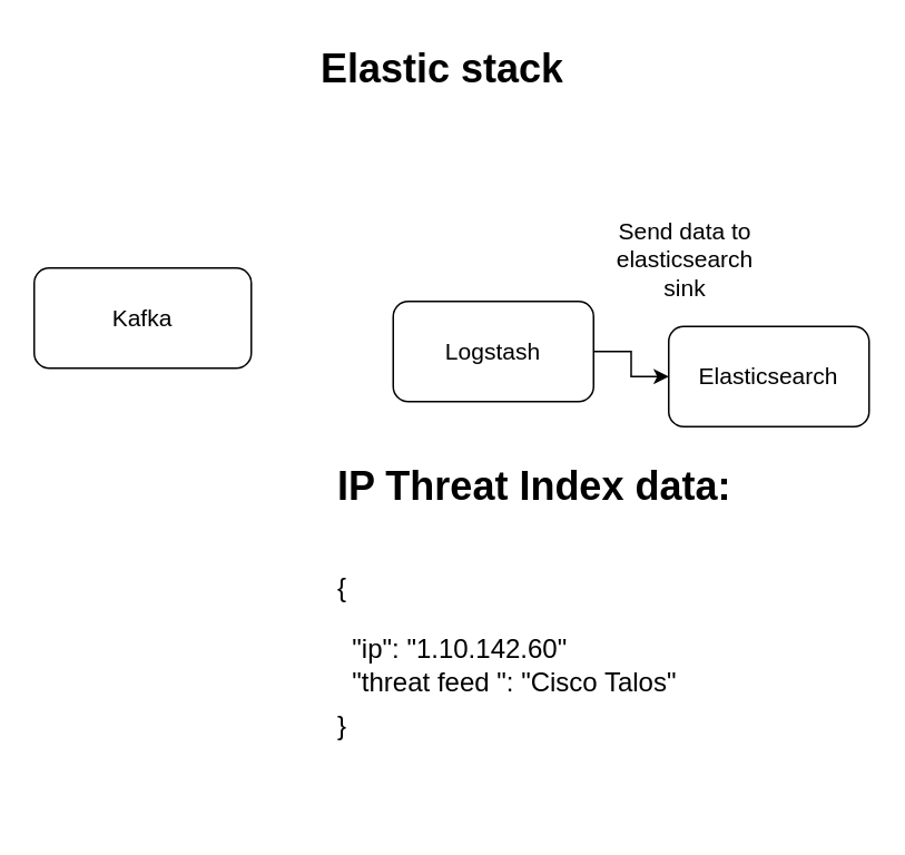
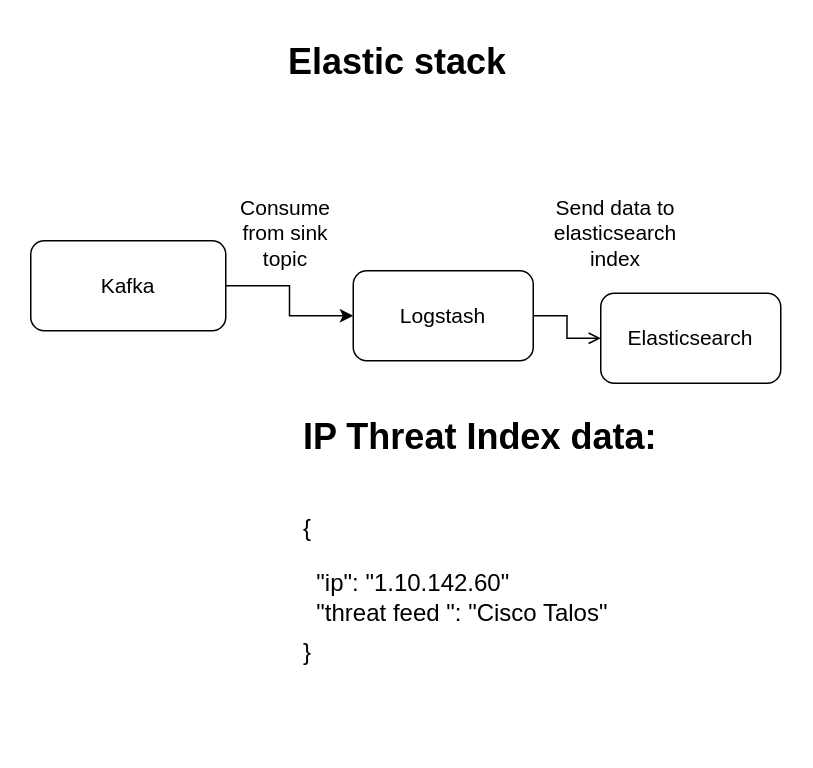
+ <mxCell id="8" value="&lt;font style=&quot;font-size: 14px;&quot;&gt;Consume from sink topic&lt;/font&gt;" style="text;html=1;align=center;verticalAlign=middle;whiteSpace=wrap;rounded=0;" vertex="1" parent="1"><mxGeometry x="160" y="140" width="60" height="30" as="geometry" /></mxCell>
- <mxCell id="9" value="&lt;font style=&quot;font-size: 14px;&quot;&gt;Send data to elasticsearch sink&lt;/font&gt;" style="text;html=1;align=center;verticalAlign=middle;whiteSpace=wrap;rounded=0;" vertex="1" parent="1"><mxGeometry x="380" y="140" width="60" height="30" as="geometry" /></mxCell>
+ <mxCell id="9" value="&lt;font style=&quot;font-size: 14px;&quot;&gt;Send data to elasticsearch index&lt;/font&gt;" style="text;html=1;align=center;verticalAlign=middle;whiteSpace=wrap;rounded=0;" vertex="1" parent="1"><mxGeometry x="380" y="140" width="60" height="30" as="geometry" /></mxCell>
+ <mxCell id="3" style="edgeStyle=orthogonalEdgeStyle;rounded=0;orthogonalLoop=1;jettySize=auto;html=1;exitX=1;exitY=0.5;exitDx=0;exitDy=0;" edge="1" parent="1" source="4" target="6"><mxGeometry relative="1" as="geometry" /></mxCell>
- <mxCell id="5" style="edgeStyle=orthogonalEdgeStyle;rounded=0;orthogonalLoop=1;jettySize=auto;html=1;exitX=1;exitY=0.5;exitDx=0;exitDy=0;entryX=0;entryY=0.5;entryDx=0;entryDy=0;" edge="1" parent="1" source="6" target="7"><mxGeometry relative="1" as="geometry" /></mxCell>
+ <mxCell id="5" style="edgeStyle=orthogonalEdgeStyle;rounded=0;orthogonalLoop=1;jettySize=auto;html=1;exitX=1;exitY=0.5;exitDx=0;exitDy=0;entryX=0;entryY=0.5;entryDx=0;entryDy=0;endArrow=open;" edge="1" parent="1" source="6" target="7"><mxGeometry relative="1" as="geometry" /></mxCell>
